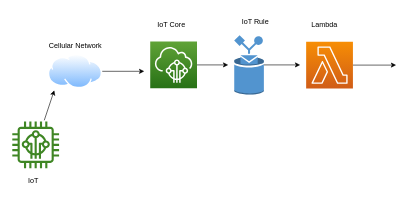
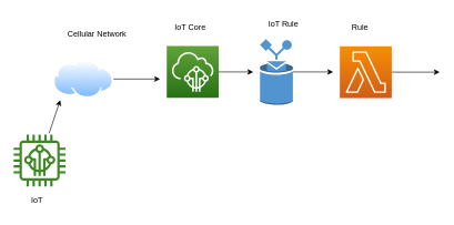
- <mxCell id="15" value="Lambda" style="text;html=1;align=center;verticalAlign=middle;resizable=0;points=[];autosize=1;strokeColor=none;fillColor=none;" parent="1" vertex="1"><mxGeometry x="505" y="25" width="70" height="30" as="geometry" /></mxCell>
+ <mxCell id="15" value="Rule" style="text;html=1;align=center;verticalAlign=middle;resizable=0;points=[];autosize=1;strokeColor=none;fillColor=none;" parent="1" vertex="1"><mxGeometry x="505" y="25" width="70" height="30" as="geometry" /></mxCell>
- <mxCell id="5" value="Cellular Network" style="text;html=1;align=center;verticalAlign=middle;resizable=0;points=[];autosize=1;strokeColor=none;fillColor=none;" parent="1" vertex="1"><mxGeometry x="70" y="59.8" width="110" height="30" as="geometry" /></mxCell>
+ <mxCell id="5" value="Cellular Network" style="text;html=1;align=center;verticalAlign=middle;resizable=0;points=[];autosize=1;strokeColor=none;fillColor=none;" parent="1" vertex="1"><mxGeometry x="90" y="34.8" width="110" height="30" as="geometry" /></mxCell>
